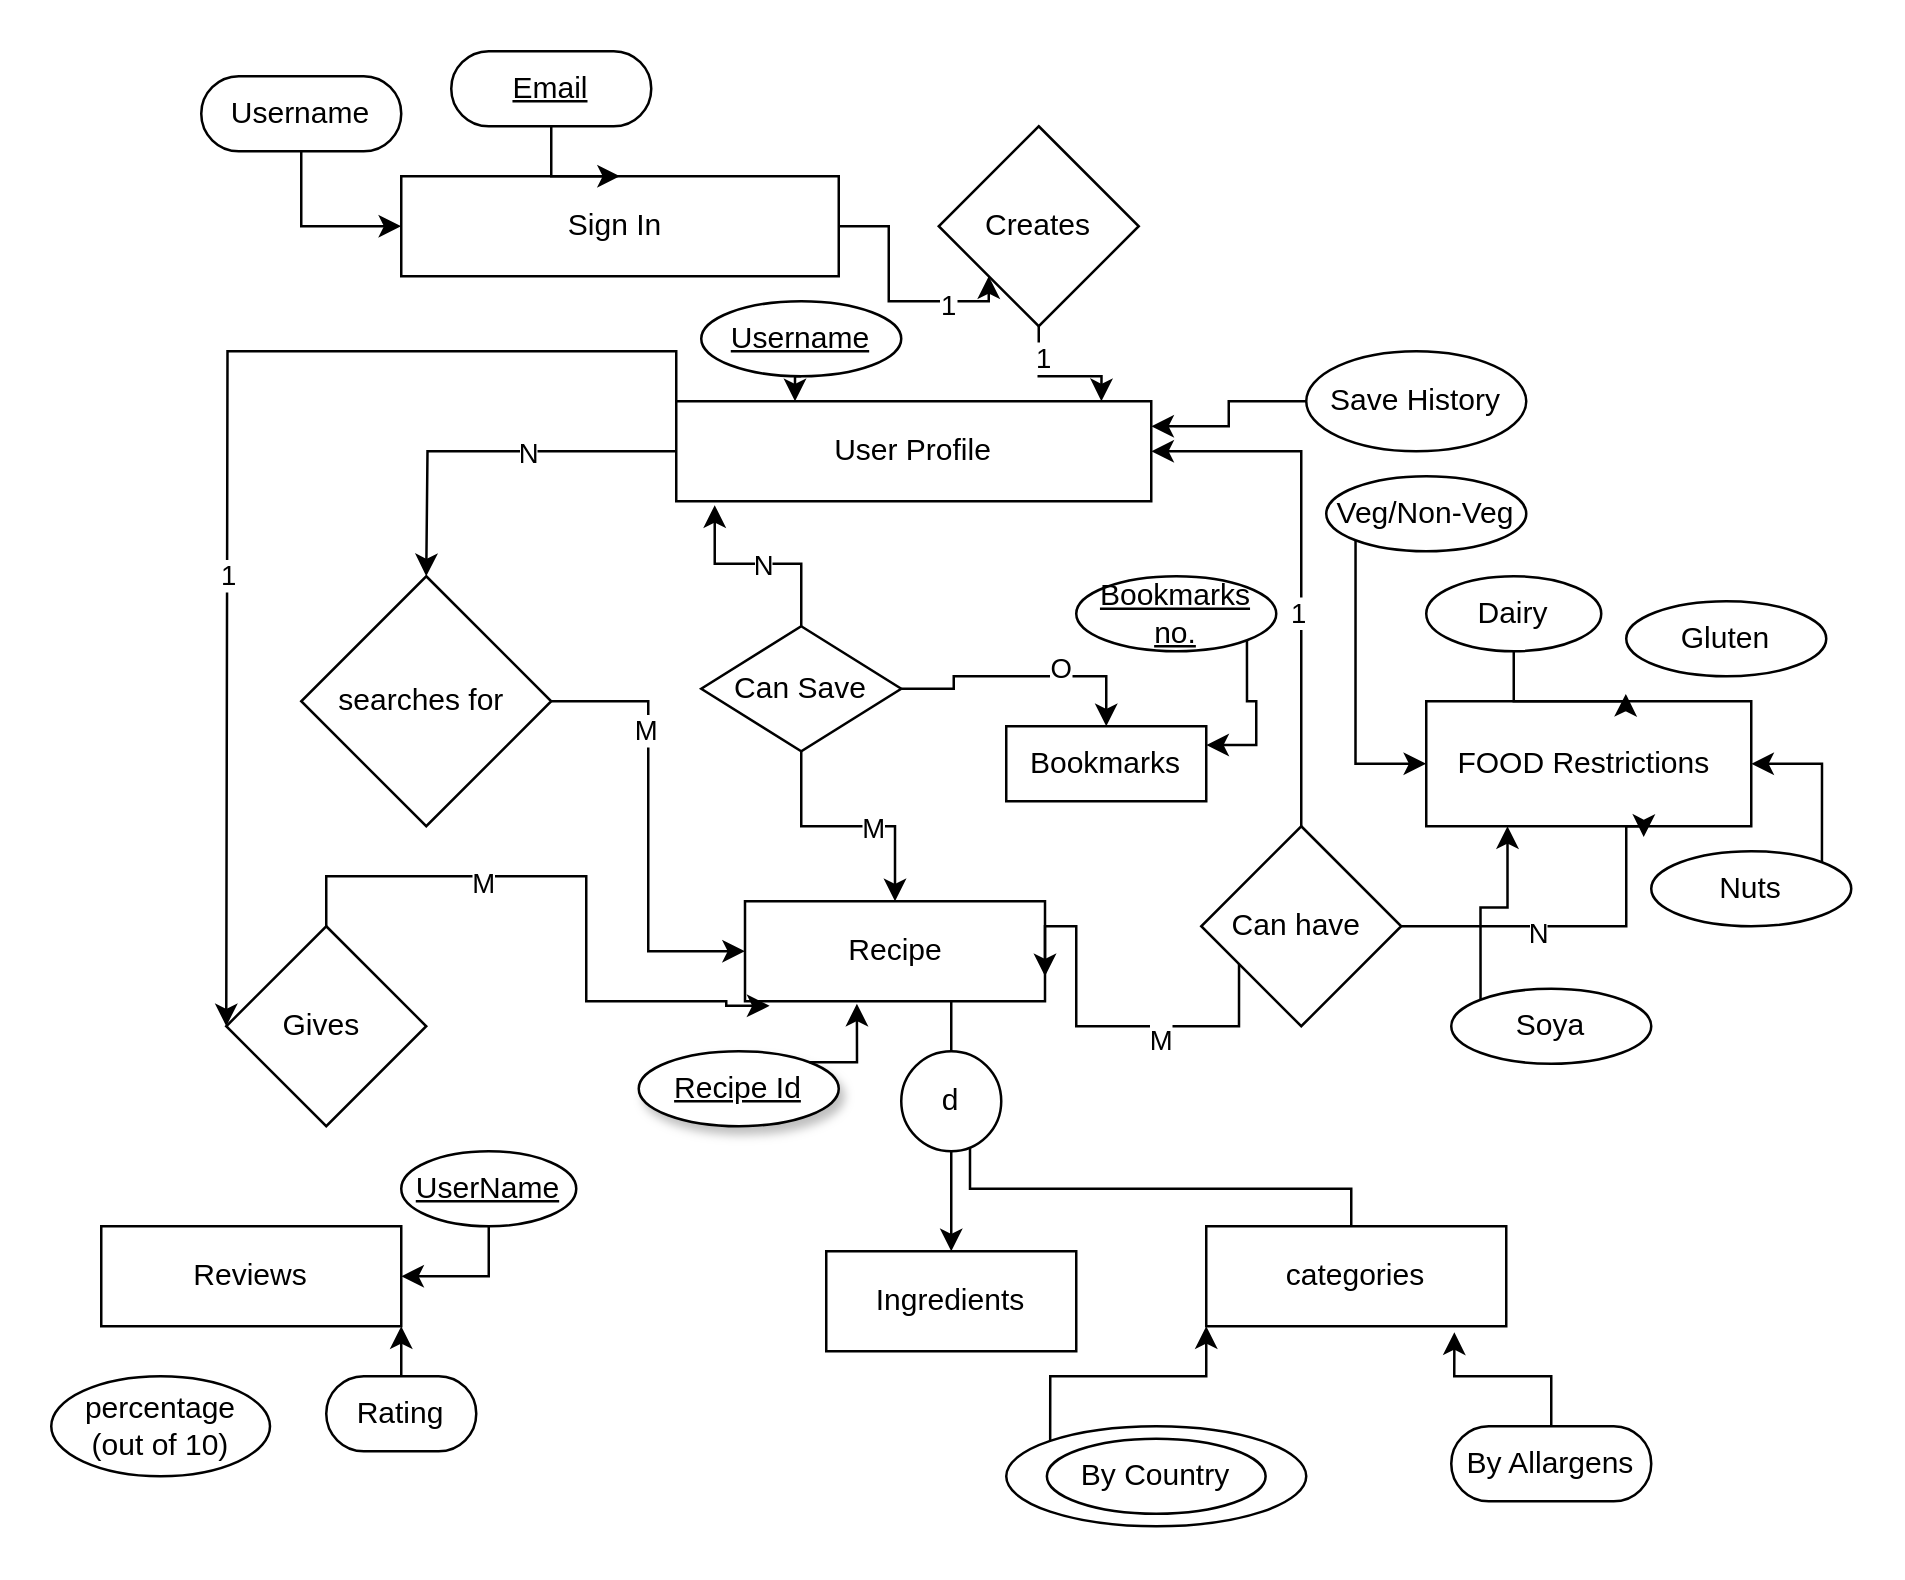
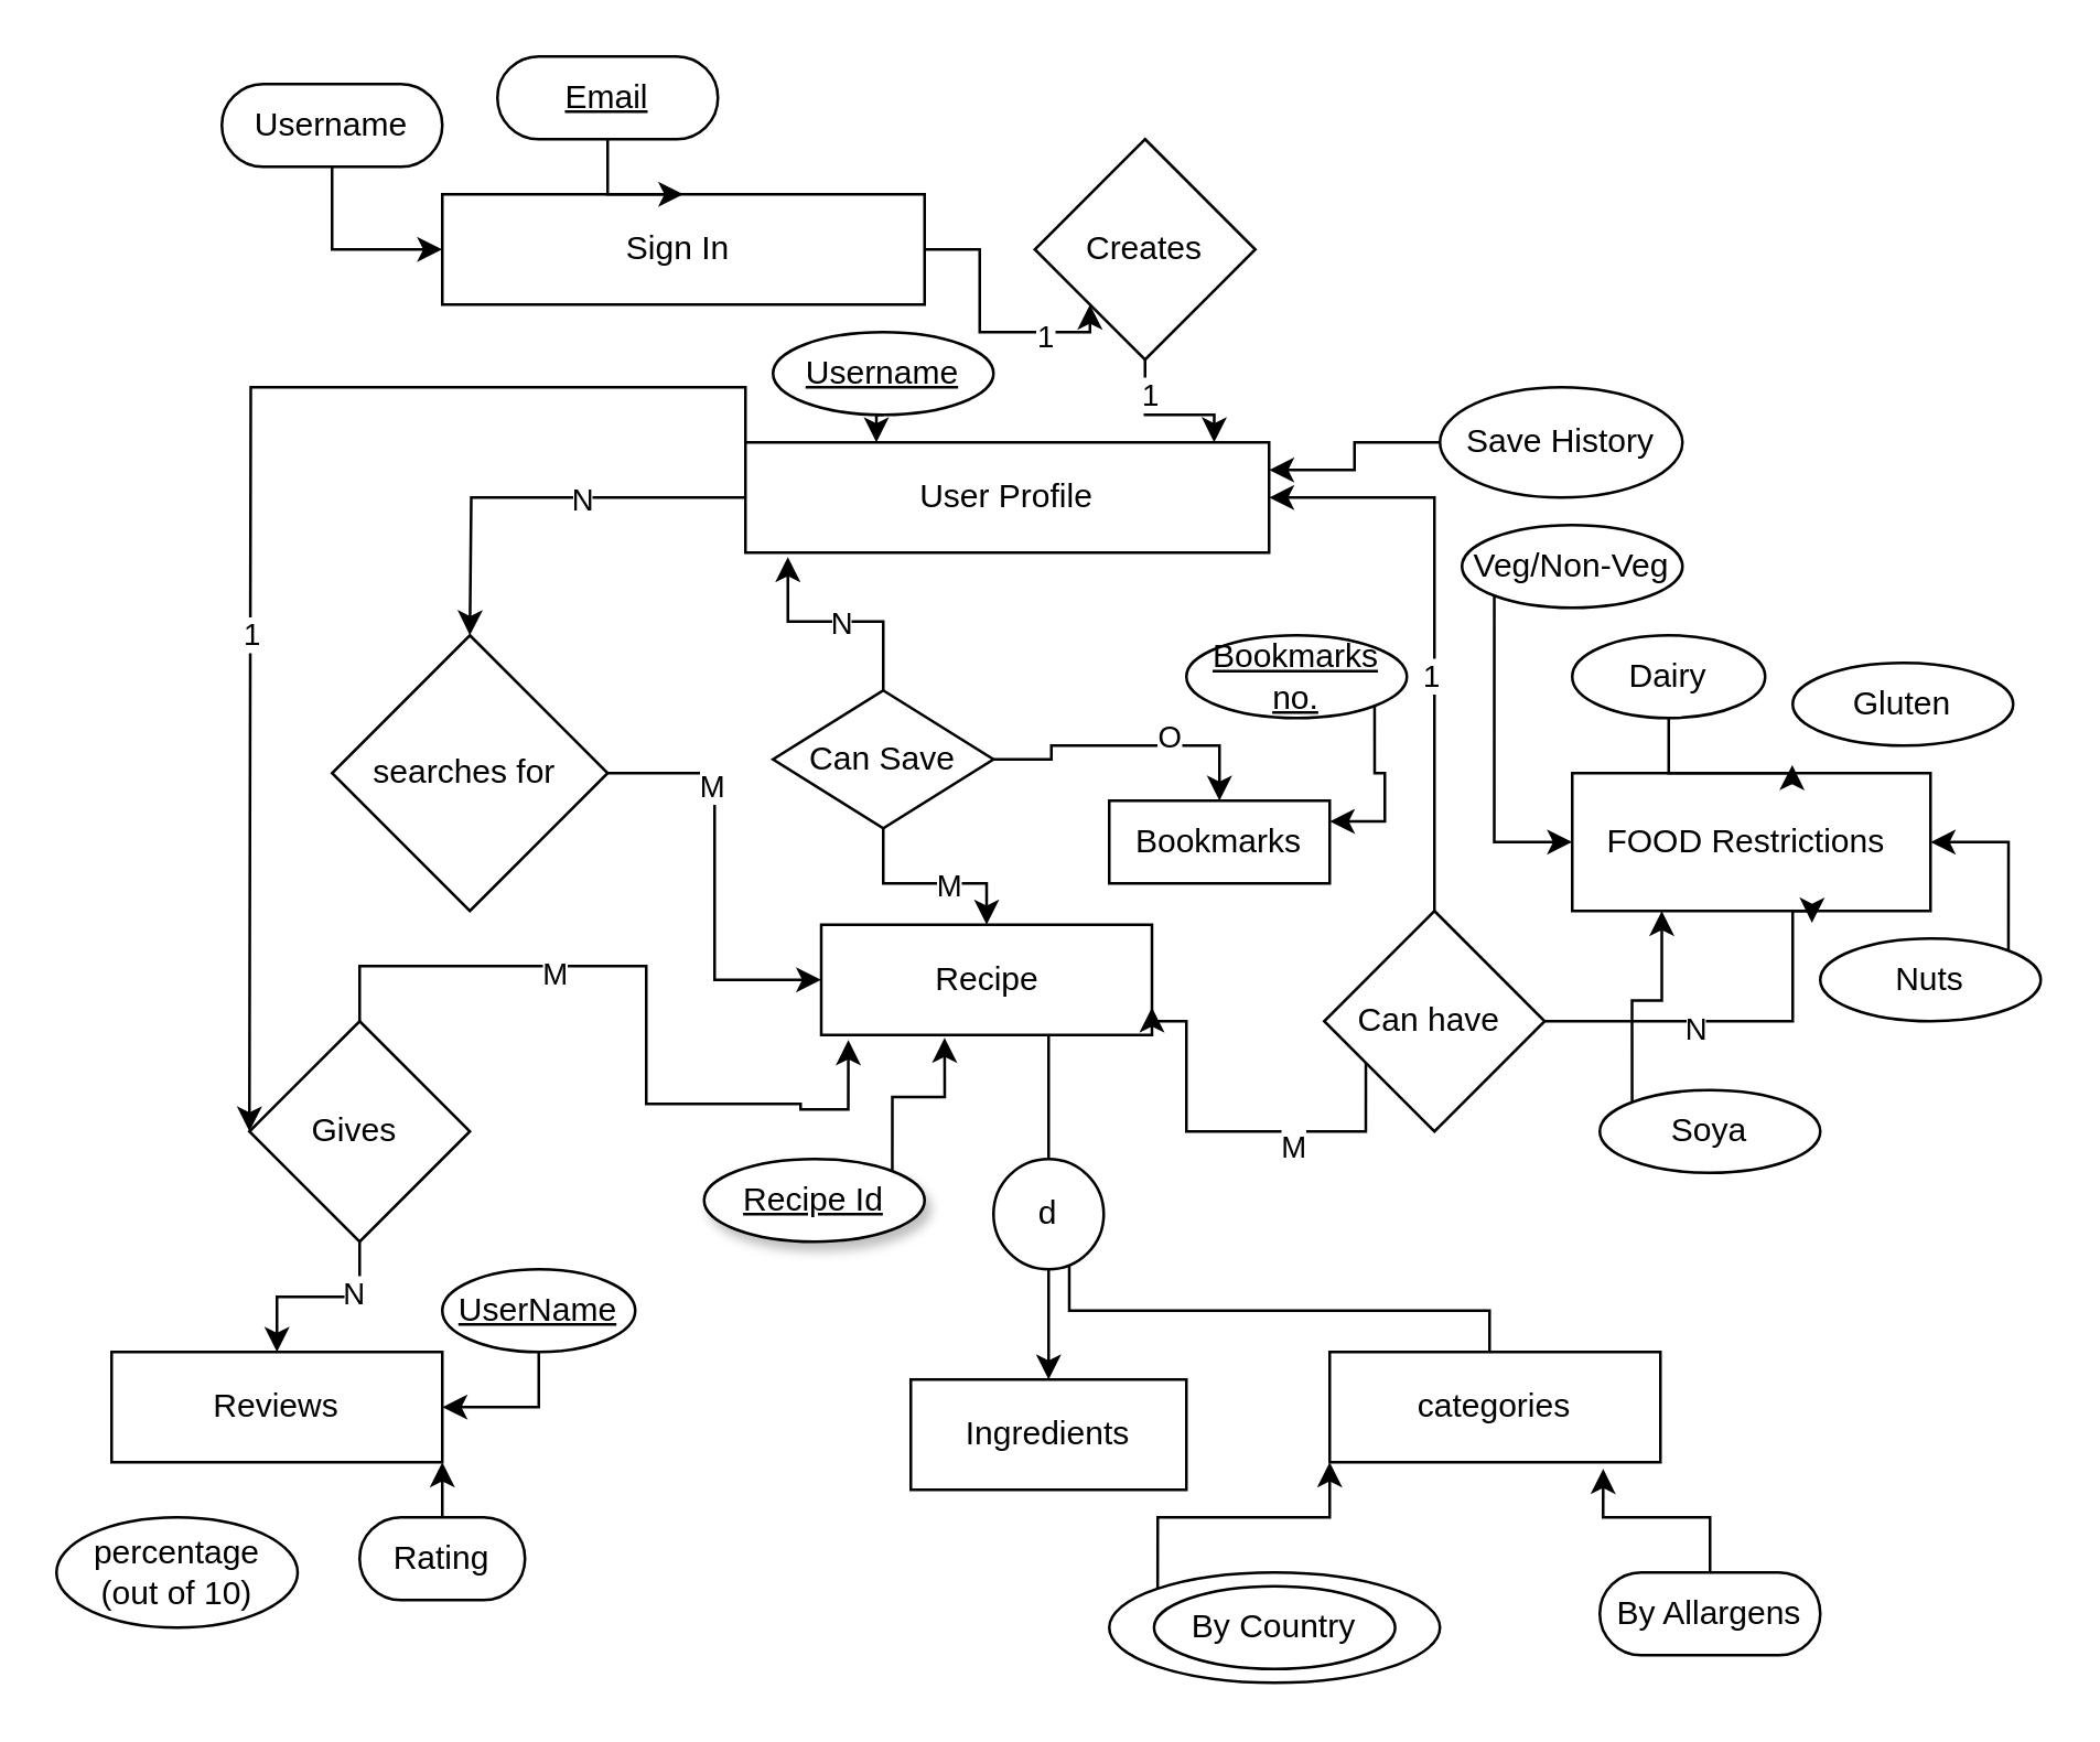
- <mxCell id="14" value="Recipe" style="whiteSpace=wrap;html=1;" vertex="1" parent="1"><mxGeometry x="297.5" y="360" width="120" height="40" as="geometry" /></mxCell>
+ <mxCell id="14" value="Recipe" style="whiteSpace=wrap;html=1;" vertex="1" parent="1"><mxGeometry x="297.5" y="335" width="120" height="40" as="geometry" /></mxCell>
+ <mxCell id="30" style="edgeStyle=orthogonalEdgeStyle;rounded=0;orthogonalLoop=1;jettySize=auto;html=1;entryX=0.5;entryY=0;entryDx=0;entryDy=0;" edge="1" parent="1" source="32" target="33"><mxGeometry relative="1" as="geometry"><mxPoint x="200" y="490" as="targetPoint" /></mxGeometry></mxCell>
+ <mxCell id="31" value="N" style="edgeLabel;html=1;align=center;verticalAlign=middle;resizable=0;points=[];" vertex="1" connectable="0" parent="30"><mxGeometry x="-0.339" y="-2" relative="1" as="geometry"><mxPoint as="offset" /></mxGeometry></mxCell>
